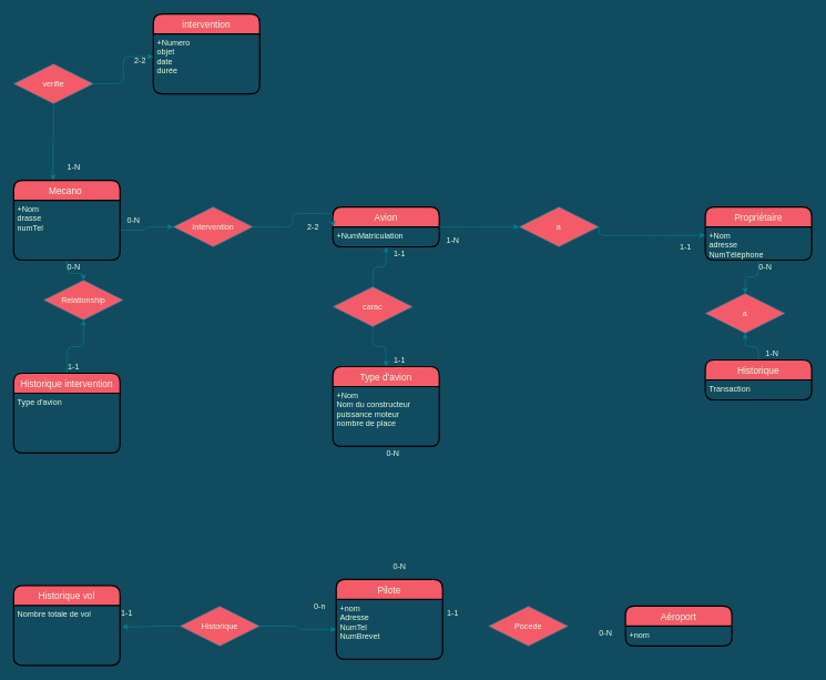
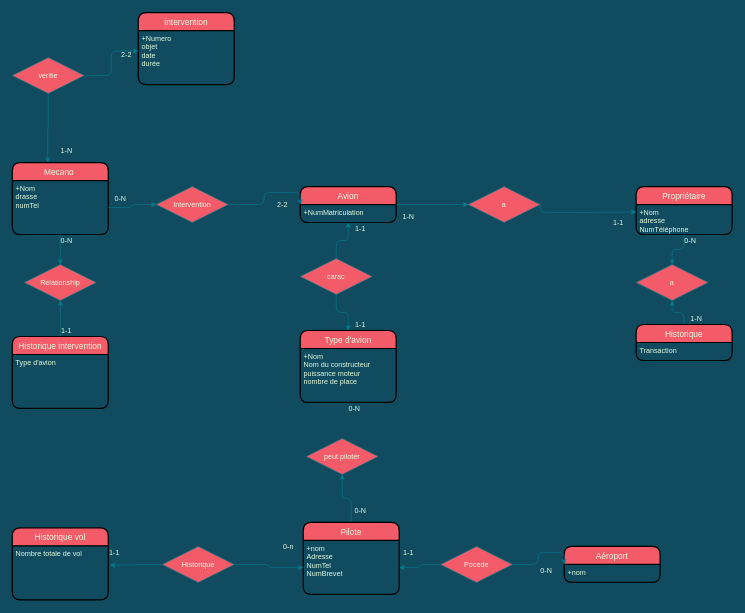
- <mxCell id="42" value="Relationship" style="shape=rhombus;perimeter=rhombusPerimeter;whiteSpace=wrap;html=1;align=center;rounded=0;sketch=0;fontColor=#E4FDE1;strokeColor=#028090;fillColor=#F45B69;" vertex="1" parent="1"><mxGeometry x="65" y="420" width="120" height="60" as="geometry" /></mxCell>
+ <mxCell id="42" value="Relationship" style="shape=rhombus;perimeter=rhombusPerimeter;whiteSpace=wrap;html=1;align=center;rounded=0;sketch=0;fontColor=#E4FDE1;strokeColor=#028090;fillColor=#F45B69;" vertex="1" parent="1"><mxGeometry x="40" y="440" width="120" height="60" as="geometry" /></mxCell>
+ <mxCell id="51" value="peut piloter" style="shape=rhombus;perimeter=rhombusPerimeter;whiteSpace=wrap;html=1;align=center;rounded=0;sketch=0;fontColor=#E4FDE1;strokeColor=#028090;fillColor=#F45B69;" vertex="1" parent="1"><mxGeometry x="510" y="730" width="120" height="60" as="geometry" /></mxCell>
+ <mxCell id="48" style="edgeStyle=orthogonalEdgeStyle;curved=0;rounded=1;sketch=0;orthogonalLoop=1;jettySize=auto;html=1;entryX=0.5;entryY=1;entryDx=0;entryDy=0;fontColor=#E4FDE1;strokeColor=#028090;fillColor=#F45B69;" edge="1" parent="1" source="49" target="51"><mxGeometry relative="1" as="geometry" /></mxCell>
+ <mxCell id="52" style="edgeStyle=orthogonalEdgeStyle;curved=0;rounded=1;sketch=0;orthogonalLoop=1;jettySize=auto;html=1;entryX=0;entryY=0;entryDx=0;entryDy=0;fontColor=#E4FDE1;strokeColor=#028090;fillColor=#F45B69;" edge="1" parent="1" source="54" target="47"><mxGeometry relative="1" as="geometry" /></mxCell>
+ <mxCell id="53" style="edgeStyle=orthogonalEdgeStyle;curved=0;rounded=1;sketch=0;orthogonalLoop=1;jettySize=auto;html=1;entryX=1;entryY=0.5;entryDx=0;entryDy=0;fontColor=#E4FDE1;strokeColor=#028090;fillColor=#F45B69;" edge="1" parent="1" source="54" target="50"><mxGeometry relative="1" as="geometry" /></mxCell>
